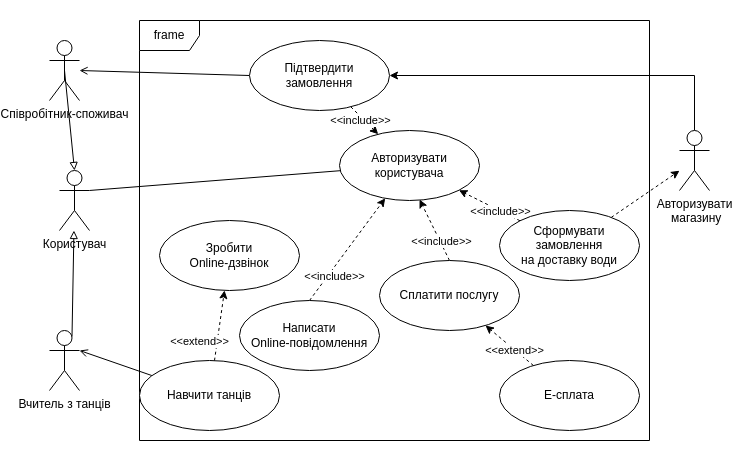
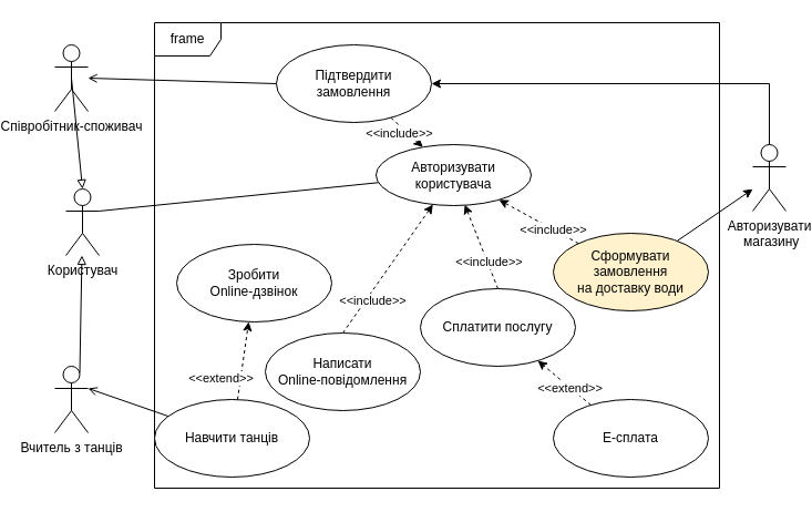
- <mxCell id="9" value="Авторизувати користувача" style="ellipse;whiteSpace=wrap;html=1;" parent="1" vertex="1"><mxGeometry x="310" y="130" width="140" height="70" as="geometry" /></mxCell>
+ <mxCell id="9" value="Авторизувати користувача" style="ellipse;whiteSpace=wrap;html=1;" parent="1" vertex="1"><mxGeometry x="310" y="130" width="140" height="55" as="geometry" /></mxCell>
- <mxCell id="19" style="edgeStyle=none;rounded=0;orthogonalLoop=1;jettySize=auto;html=1;fontFamily=Helvetica;endArrow=classic;endFill=1;dashed=1;" parent="1" source="20" target="5" edge="1"><mxGeometry relative="1" as="geometry" /></mxCell>
+ <mxCell id="19" style="edgeStyle=none;rounded=0;orthogonalLoop=1;jettySize=auto;html=1;fontFamily=Helvetica;endArrow=classic;endFill=1;" parent="1" source="20" target="5" edge="1"><mxGeometry relative="1" as="geometry" /></mxCell>
- <mxCell id="20" value="Cформувати замовлення&lt;br&gt;на доставку води" style="ellipse;whiteSpace=wrap;html=1;" parent="1" vertex="1"><mxGeometry x="470" y="210" width="140" height="70" as="geometry" /></mxCell>
+ <mxCell id="20" value="Cформувати замовлення&lt;br&gt;на доставку води" style="ellipse;whiteSpace=wrap;html=1;fillColor=#fff2cc;" parent="1" vertex="1"><mxGeometry x="470" y="210" width="140" height="70" as="geometry" /></mxCell>
